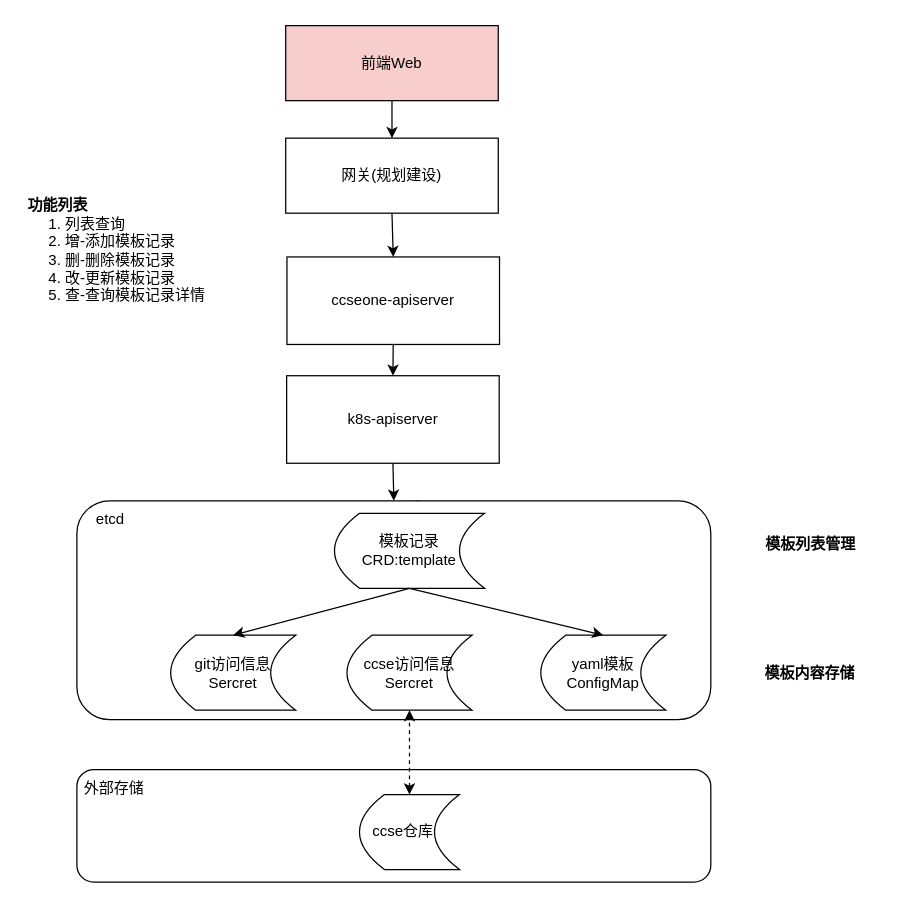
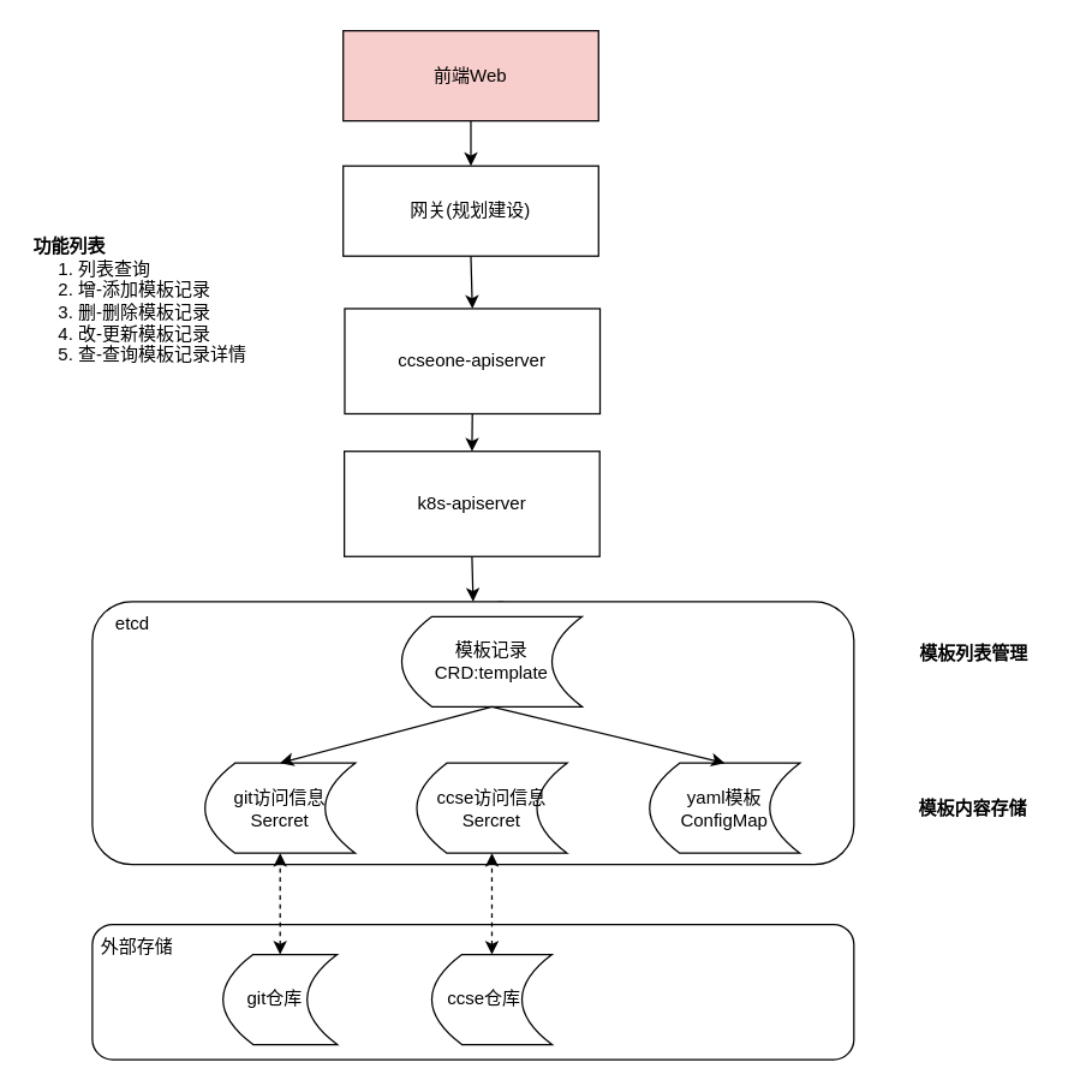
+ <mxCell id="27" value="" style="endArrow=classic;startArrow=classic;html=1;rounded=0;entryX=0.5;entryY=1;entryDx=0;entryDy=0;exitX=0.5;exitY=0;exitDx=0;exitDy=0;dashed=1;" parent="1" source="16" target="7" edge="1"><mxGeometry width="50" height="50" relative="1" as="geometry"><mxPoint x="198" y="655" as="sourcePoint" /><mxPoint x="248" y="605" as="targetPoint" /></mxGeometry></mxCell>
+ <mxCell id="16" value="git仓库&amp;nbsp;&amp;nbsp;" style="shape=dataStorage;whiteSpace=wrap;html=1;fixedSize=1;" parent="1" vertex="1"><mxGeometry x="148" y="635" width="76" height="60" as="geometry" /></mxCell>
